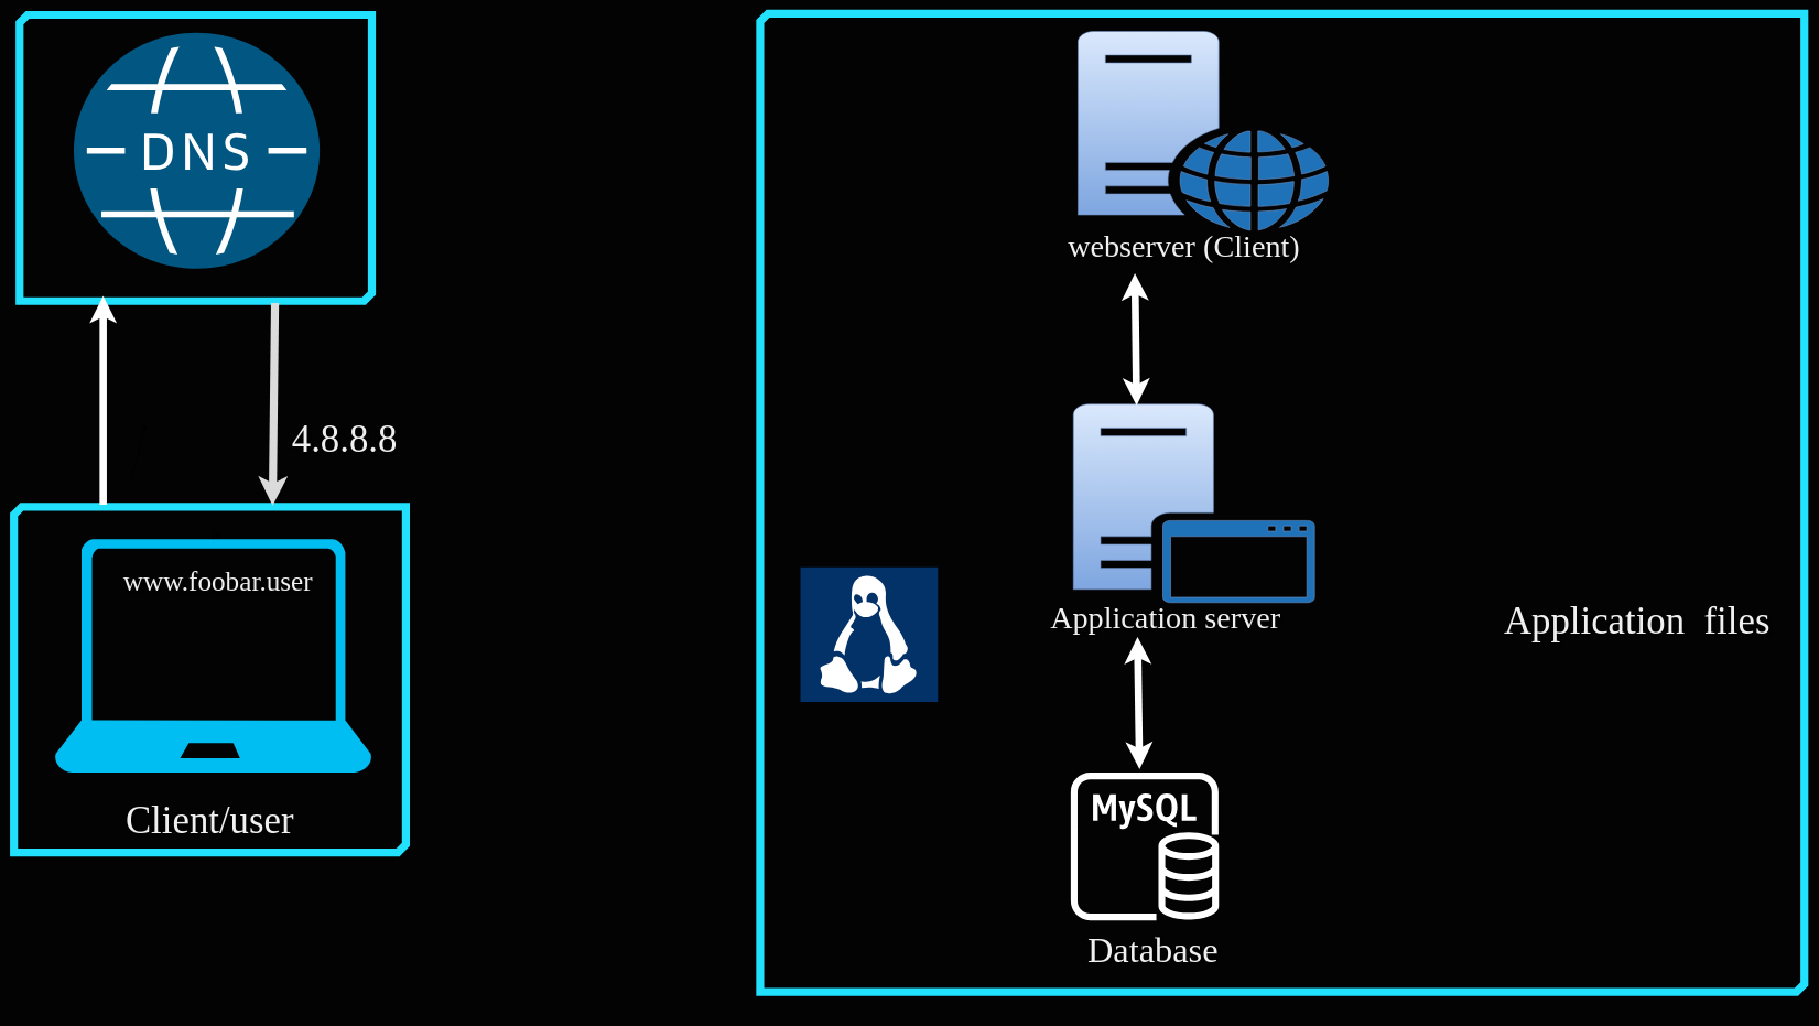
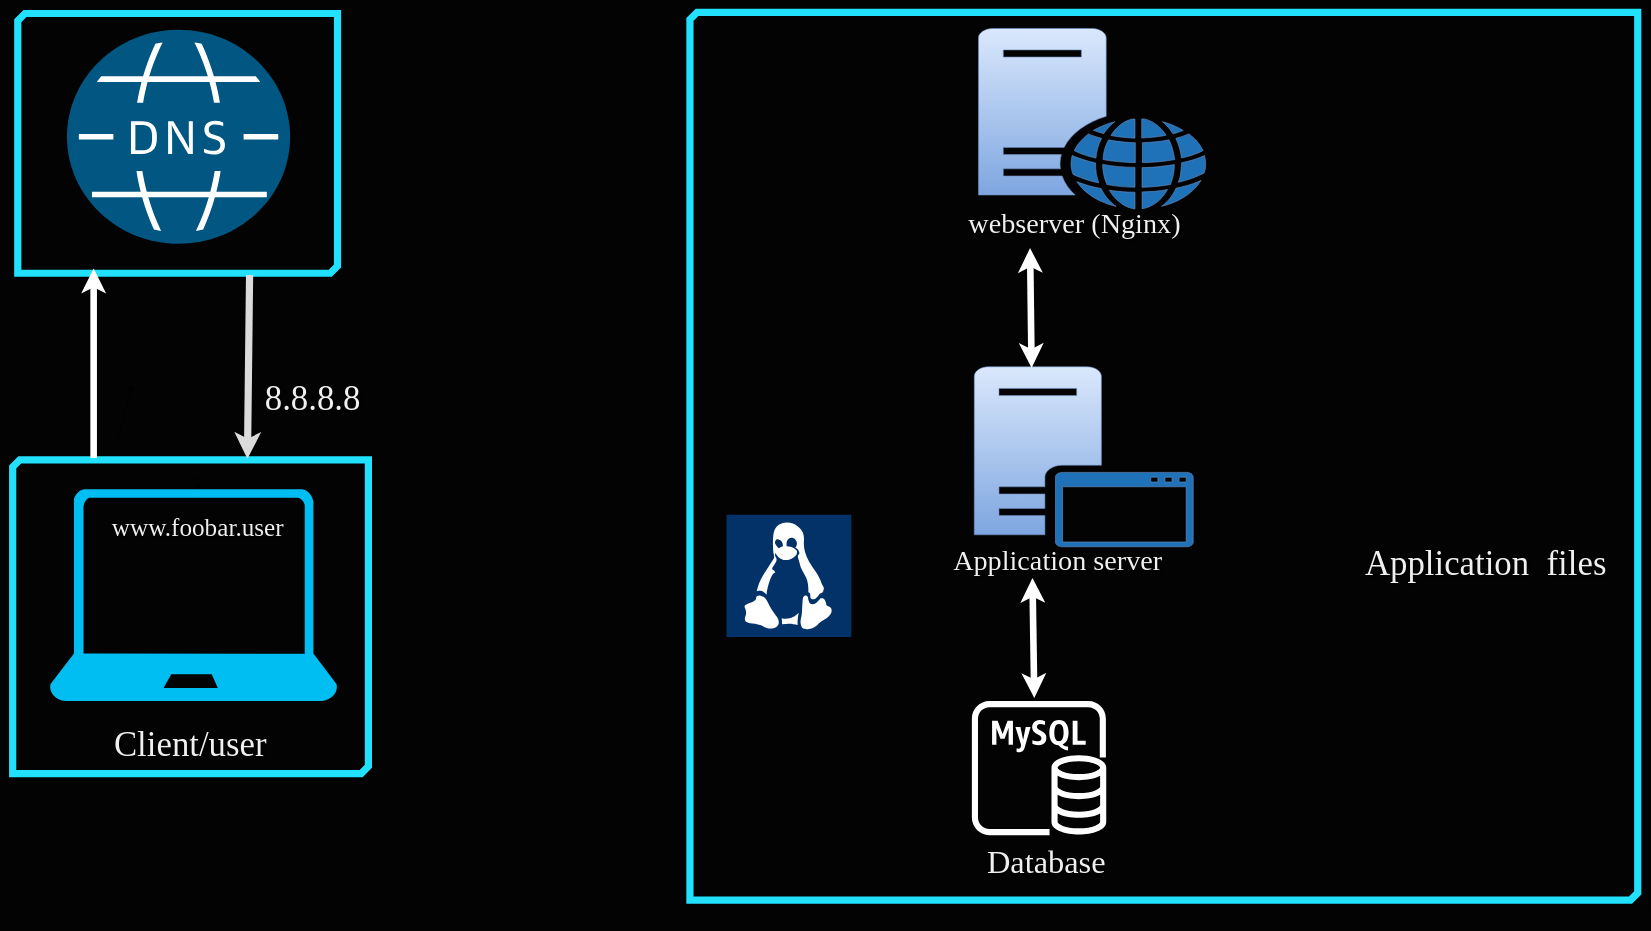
- <mxCell id="9" value="&lt;h2 style=&quot;&quot;&gt;&lt;span style=&quot;font-weight: 400; text-align: left;&quot;&gt;&lt;font style=&quot;font-size: 47px;&quot;&gt;webserver (Client)&lt;/font&gt;&lt;/span&gt;&lt;/h2&gt;" style="text;strokeColor=none;align=center;fillColor=none;html=1;verticalAlign=middle;rounded=0;fontFamily=Comic Sans MS;fontSize=58;fontColor=#F0F0F0;labelBorderColor=none;fontStyle=1;textShadow=1;whiteSpace=wrap;labelBackgroundColor=none;" vertex="1" parent="1"><mxGeometry x="1502" y="303" width="577" height="114" as="geometry" /></mxCell>
+ <mxCell id="9" value="&lt;h2 style=&quot;&quot;&gt;&lt;span style=&quot;font-weight: 400; text-align: left;&quot;&gt;&lt;font style=&quot;font-size: 47px;&quot;&gt;webserver (Nginx)&lt;/font&gt;&lt;/span&gt;&lt;/h2&gt;" style="text;strokeColor=none;align=center;fillColor=none;html=1;verticalAlign=middle;rounded=0;fontFamily=Comic Sans MS;fontSize=58;fontColor=#F0F0F0;labelBorderColor=none;fontStyle=1;textShadow=1;whiteSpace=wrap;labelBackgroundColor=none;" vertex="1" parent="1"><mxGeometry x="1502" y="303" width="577" height="114" as="geometry" /></mxCell>
- <mxCell id="23" value="&lt;h2 style=&quot;text-align: left; font-size: 58px;&quot;&gt;&lt;span style=&quot;font-weight: 400;&quot;&gt;4.8.8.8&lt;/span&gt;&lt;/h2&gt;" style="text;strokeColor=none;align=center;fillColor=none;html=1;verticalAlign=middle;rounded=0;fontFamily=Comic Sans MS;fontSize=58;fontColor=#F0F0F0;labelBorderColor=none;fontStyle=1;textShadow=1;whiteSpace=wrap;labelBackgroundColor=none;" vertex="1" parent="1"><mxGeometry x="367" y="580" width="307" height="167" as="geometry" /></mxCell>
+ <mxCell id="23" value="&lt;h2 style=&quot;text-align: left; font-size: 58px;&quot;&gt;&lt;span style=&quot;font-weight: 400;&quot;&gt;8.8.8.8&lt;/span&gt;&lt;/h2&gt;" style="text;strokeColor=none;align=center;fillColor=none;html=1;verticalAlign=middle;rounded=0;fontFamily=Comic Sans MS;fontSize=58;fontColor=#F0F0F0;labelBorderColor=none;fontStyle=1;textShadow=1;whiteSpace=wrap;labelBackgroundColor=none;" vertex="1" parent="1"><mxGeometry x="367" y="580" width="307" height="167" as="geometry" /></mxCell>
